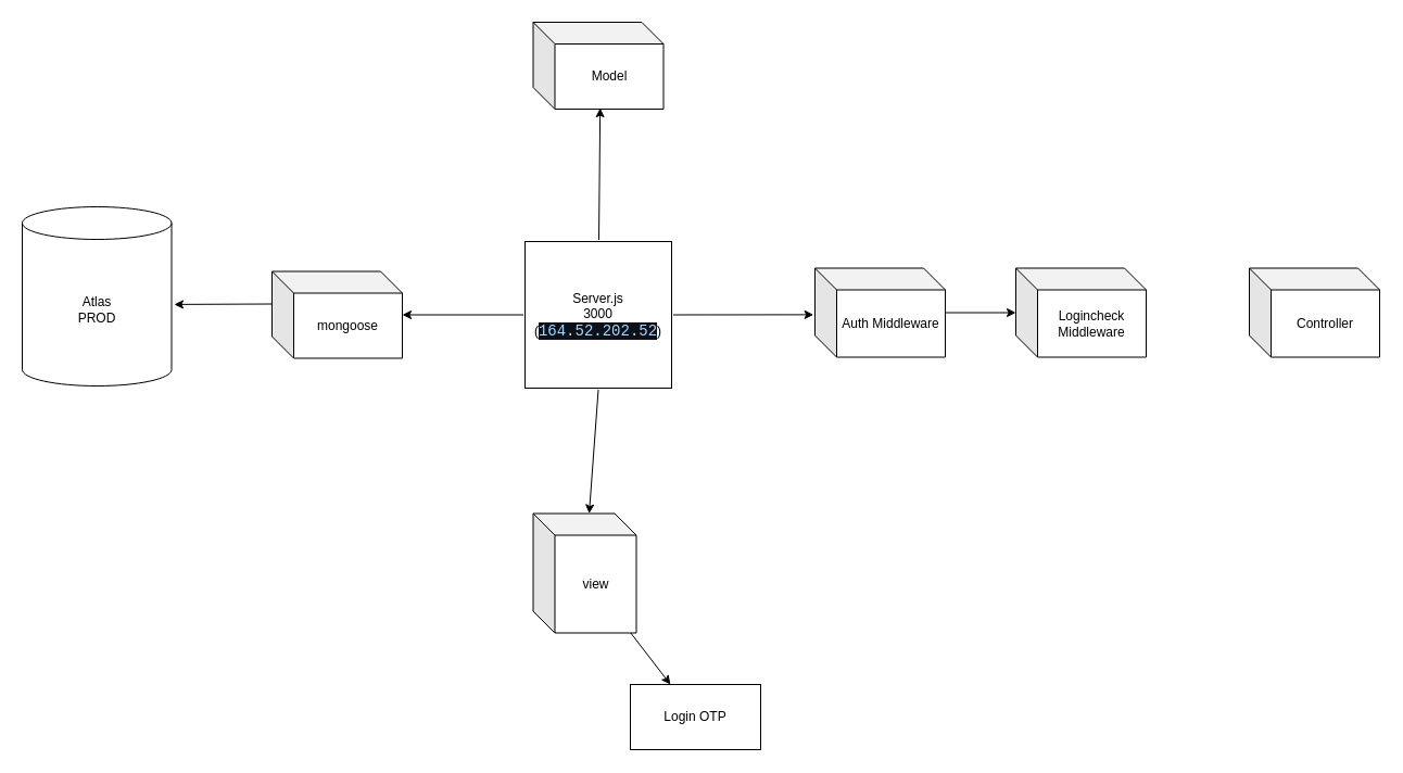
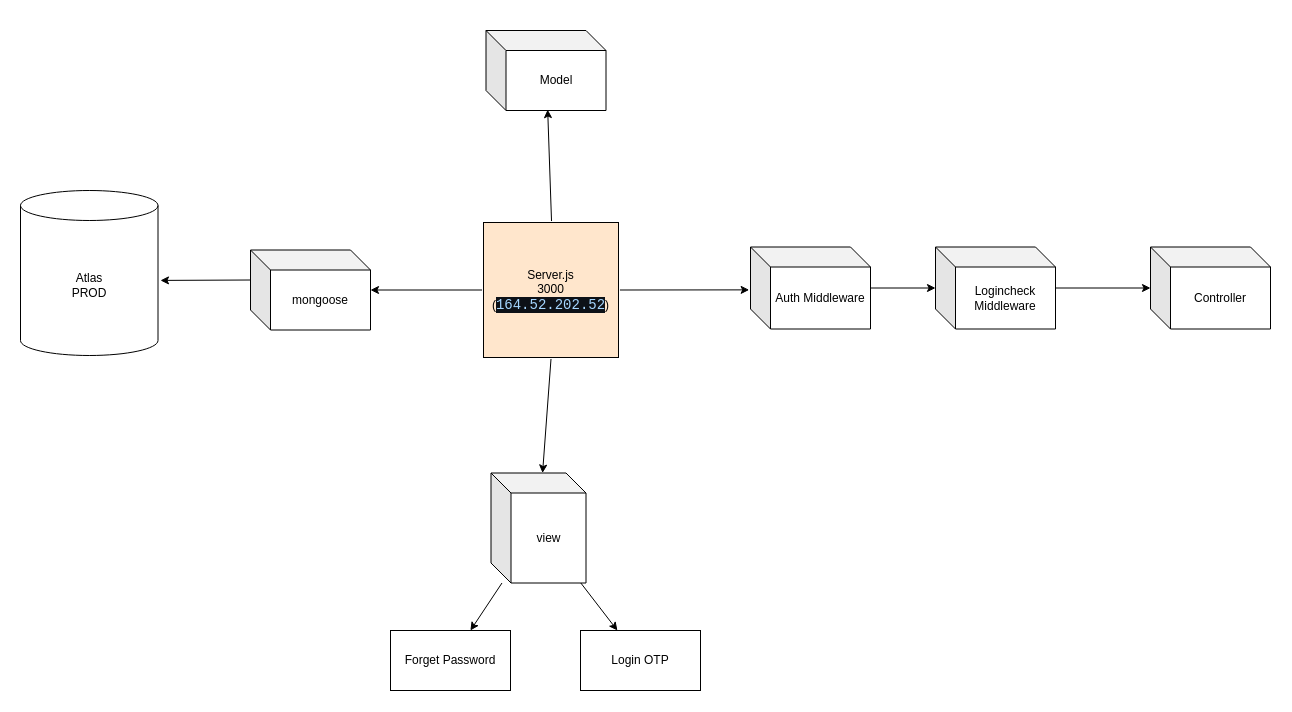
- <mxCell id="7" value="Model" style="shape=cube;whiteSpace=wrap;html=1;boundedLbl=1;backgroundOutline=1;darkOpacity=0.05;darkOpacity2=0.1;" parent="1" vertex="1"><mxGeometry x="490.5" y="20" width="120" height="80" as="geometry" /></mxCell>
+ <mxCell id="7" value="Model" style="shape=cube;whiteSpace=wrap;html=1;boundedLbl=1;backgroundOutline=1;darkOpacity=0.05;darkOpacity2=0.1;" parent="1" vertex="1"><mxGeometry x="485.5" y="30" width="120" height="80" as="geometry" /></mxCell>
+ <mxCell id="18" value="" style="edgeStyle=none;html=1;" edge="1" parent="1" source="19" target="20"><mxGeometry relative="1" as="geometry" /></mxCell>
- <mxCell id="15" value="Server.js&lt;br&gt;3000&lt;br&gt;(&lt;span style=&quot;color: rgb(165, 214, 255); background-color: rgb(13, 17, 23); font-family: Consolas, &amp;quot;Courier New&amp;quot;, monospace; font-size: 14px;&quot;&gt;164.52.202.52&lt;/span&gt;&lt;span style=&quot;background-color: initial;&quot;&gt;)&lt;/span&gt;" style="whiteSpace=wrap;html=1;aspect=fixed;" parent="1" vertex="1"><mxGeometry x="483" y="222" width="135" height="135" as="geometry" /></mxCell>
+ <mxCell id="15" value="Server.js&lt;br&gt;3000&lt;br&gt;(&lt;span style=&quot;color: rgb(165, 214, 255); background-color: rgb(13, 17, 23); font-family: Consolas, &amp;quot;Courier New&amp;quot;, monospace; font-size: 14px;&quot;&gt;164.52.202.52&lt;/span&gt;&lt;span style=&quot;background-color: initial;&quot;&gt;)&lt;/span&gt;" style="whiteSpace=wrap;html=1;aspect=fixed;fillColor=#ffe6cc;" parent="1" vertex="1"><mxGeometry x="483" y="222" width="135" height="135" as="geometry" /></mxCell>
+ <mxCell id="8" value="" style="edgeStyle=none;html=1;" parent="1" source="10" target="16" edge="1"><mxGeometry relative="1" as="geometry" /></mxCell>
+ <mxCell id="16" value="Forget Password" style="whiteSpace=wrap;html=1;" parent="1" vertex="1"><mxGeometry x="390" y="630" width="120" height="60" as="geometry" /></mxCell>
